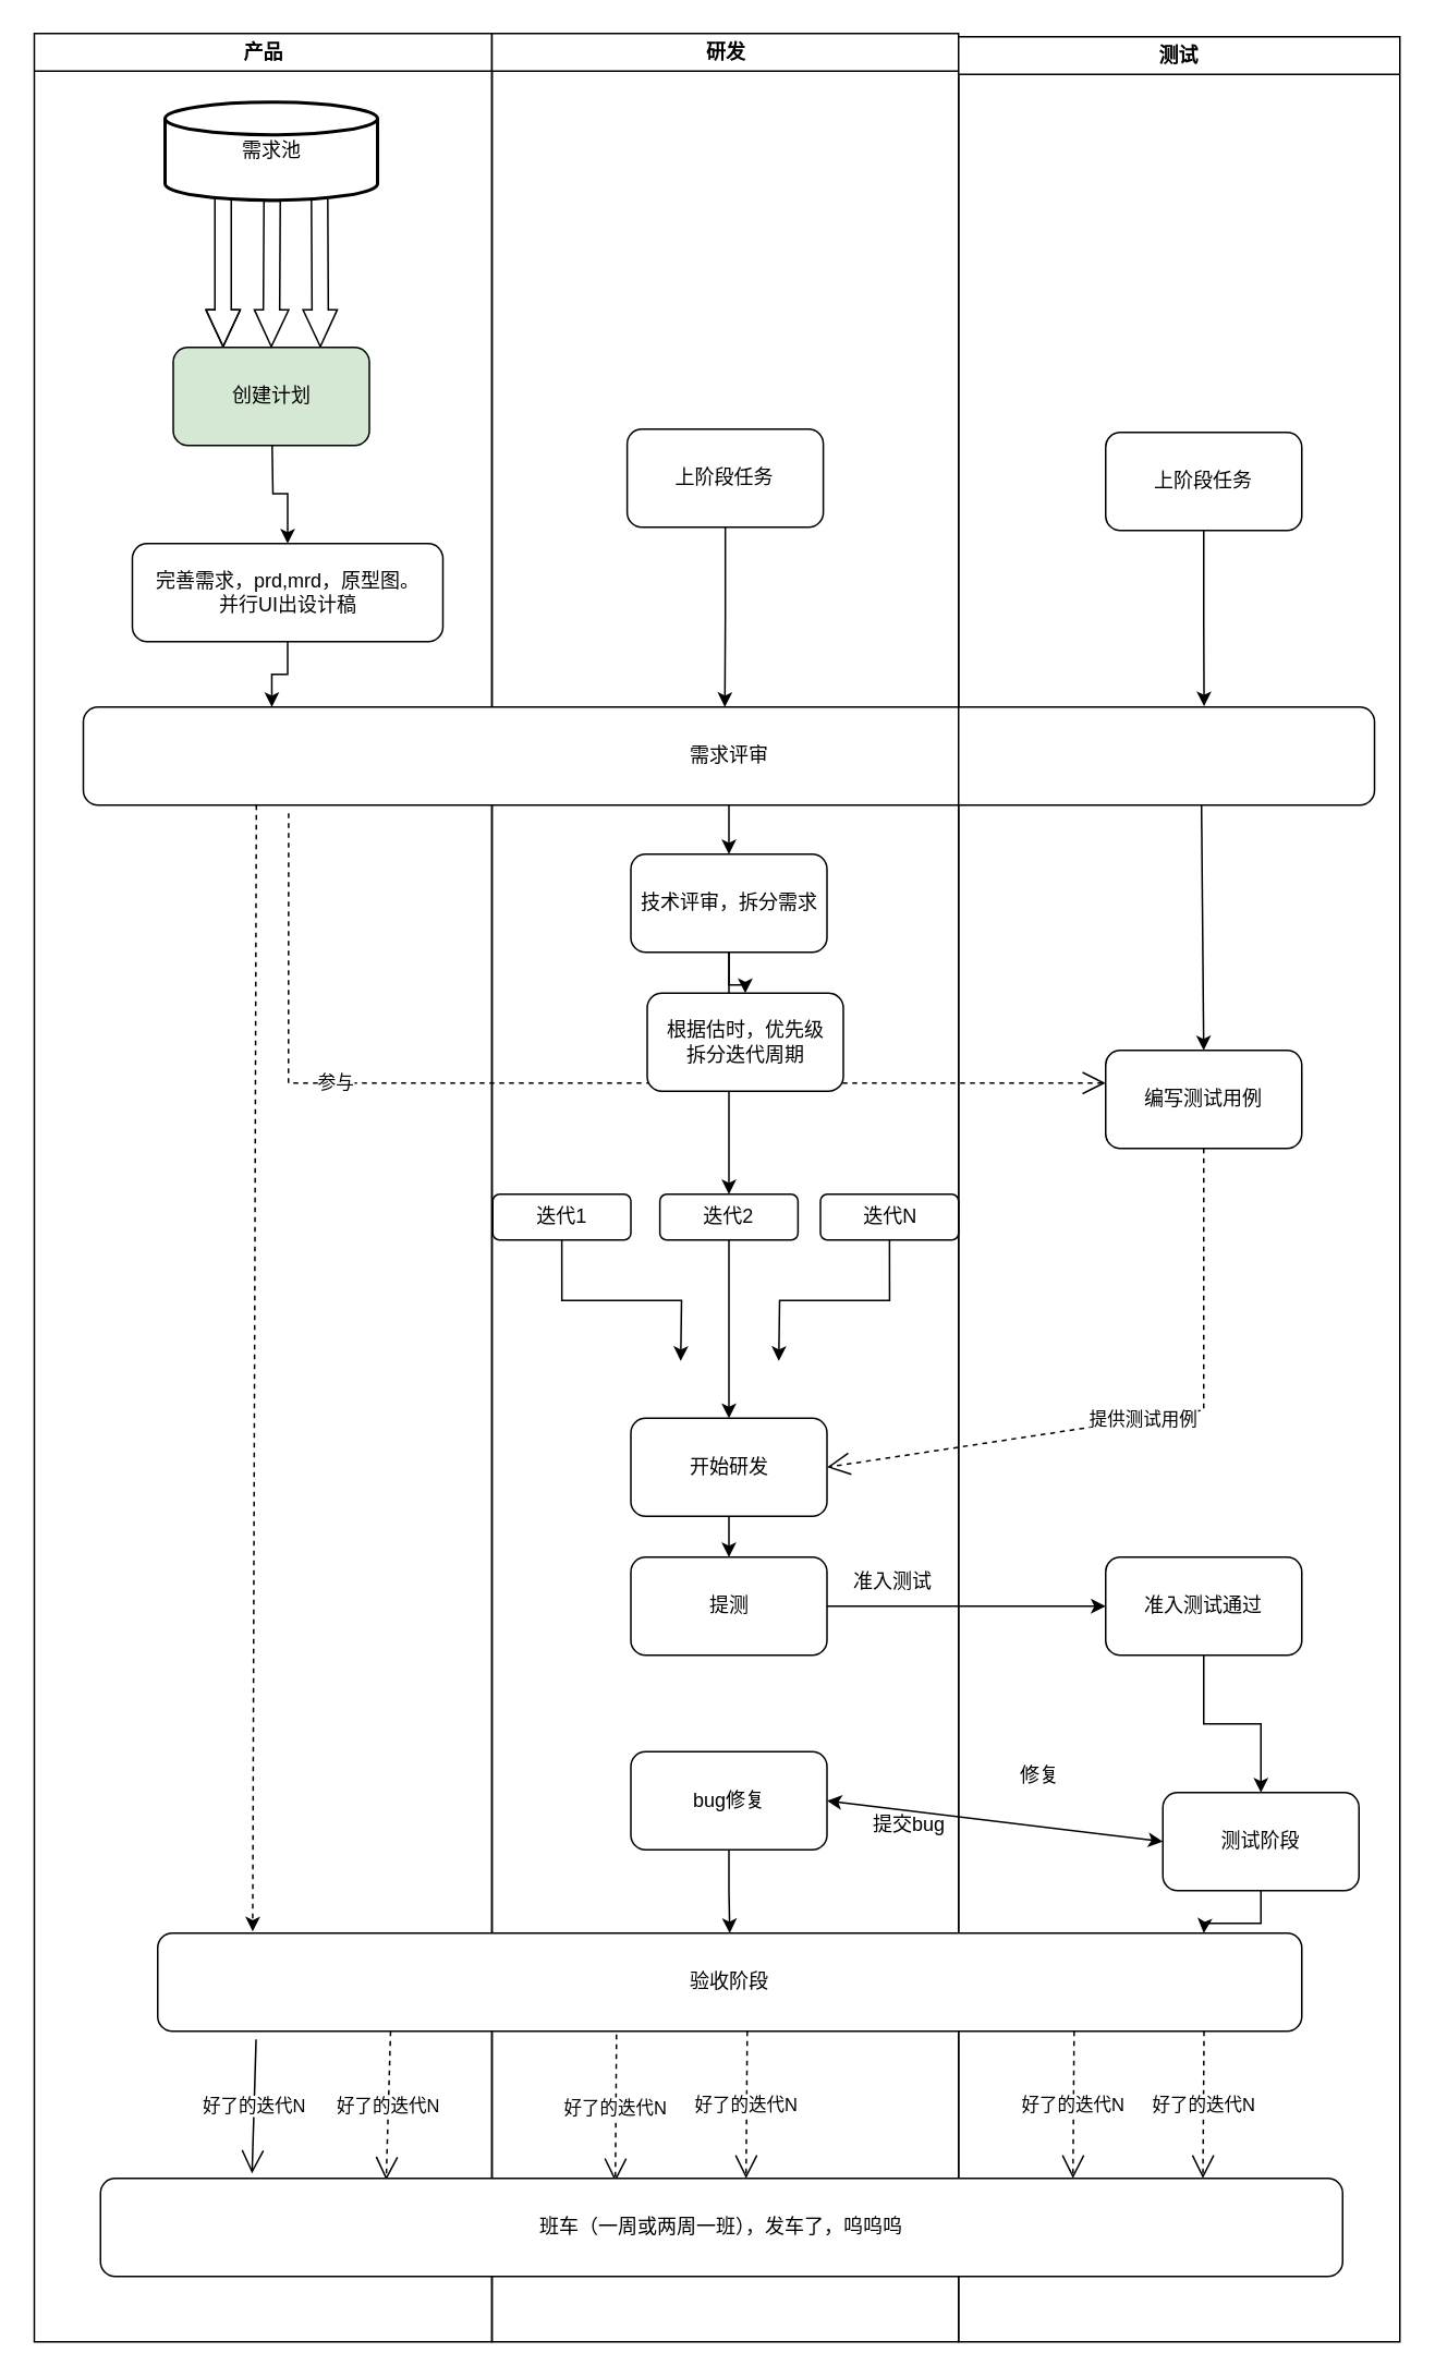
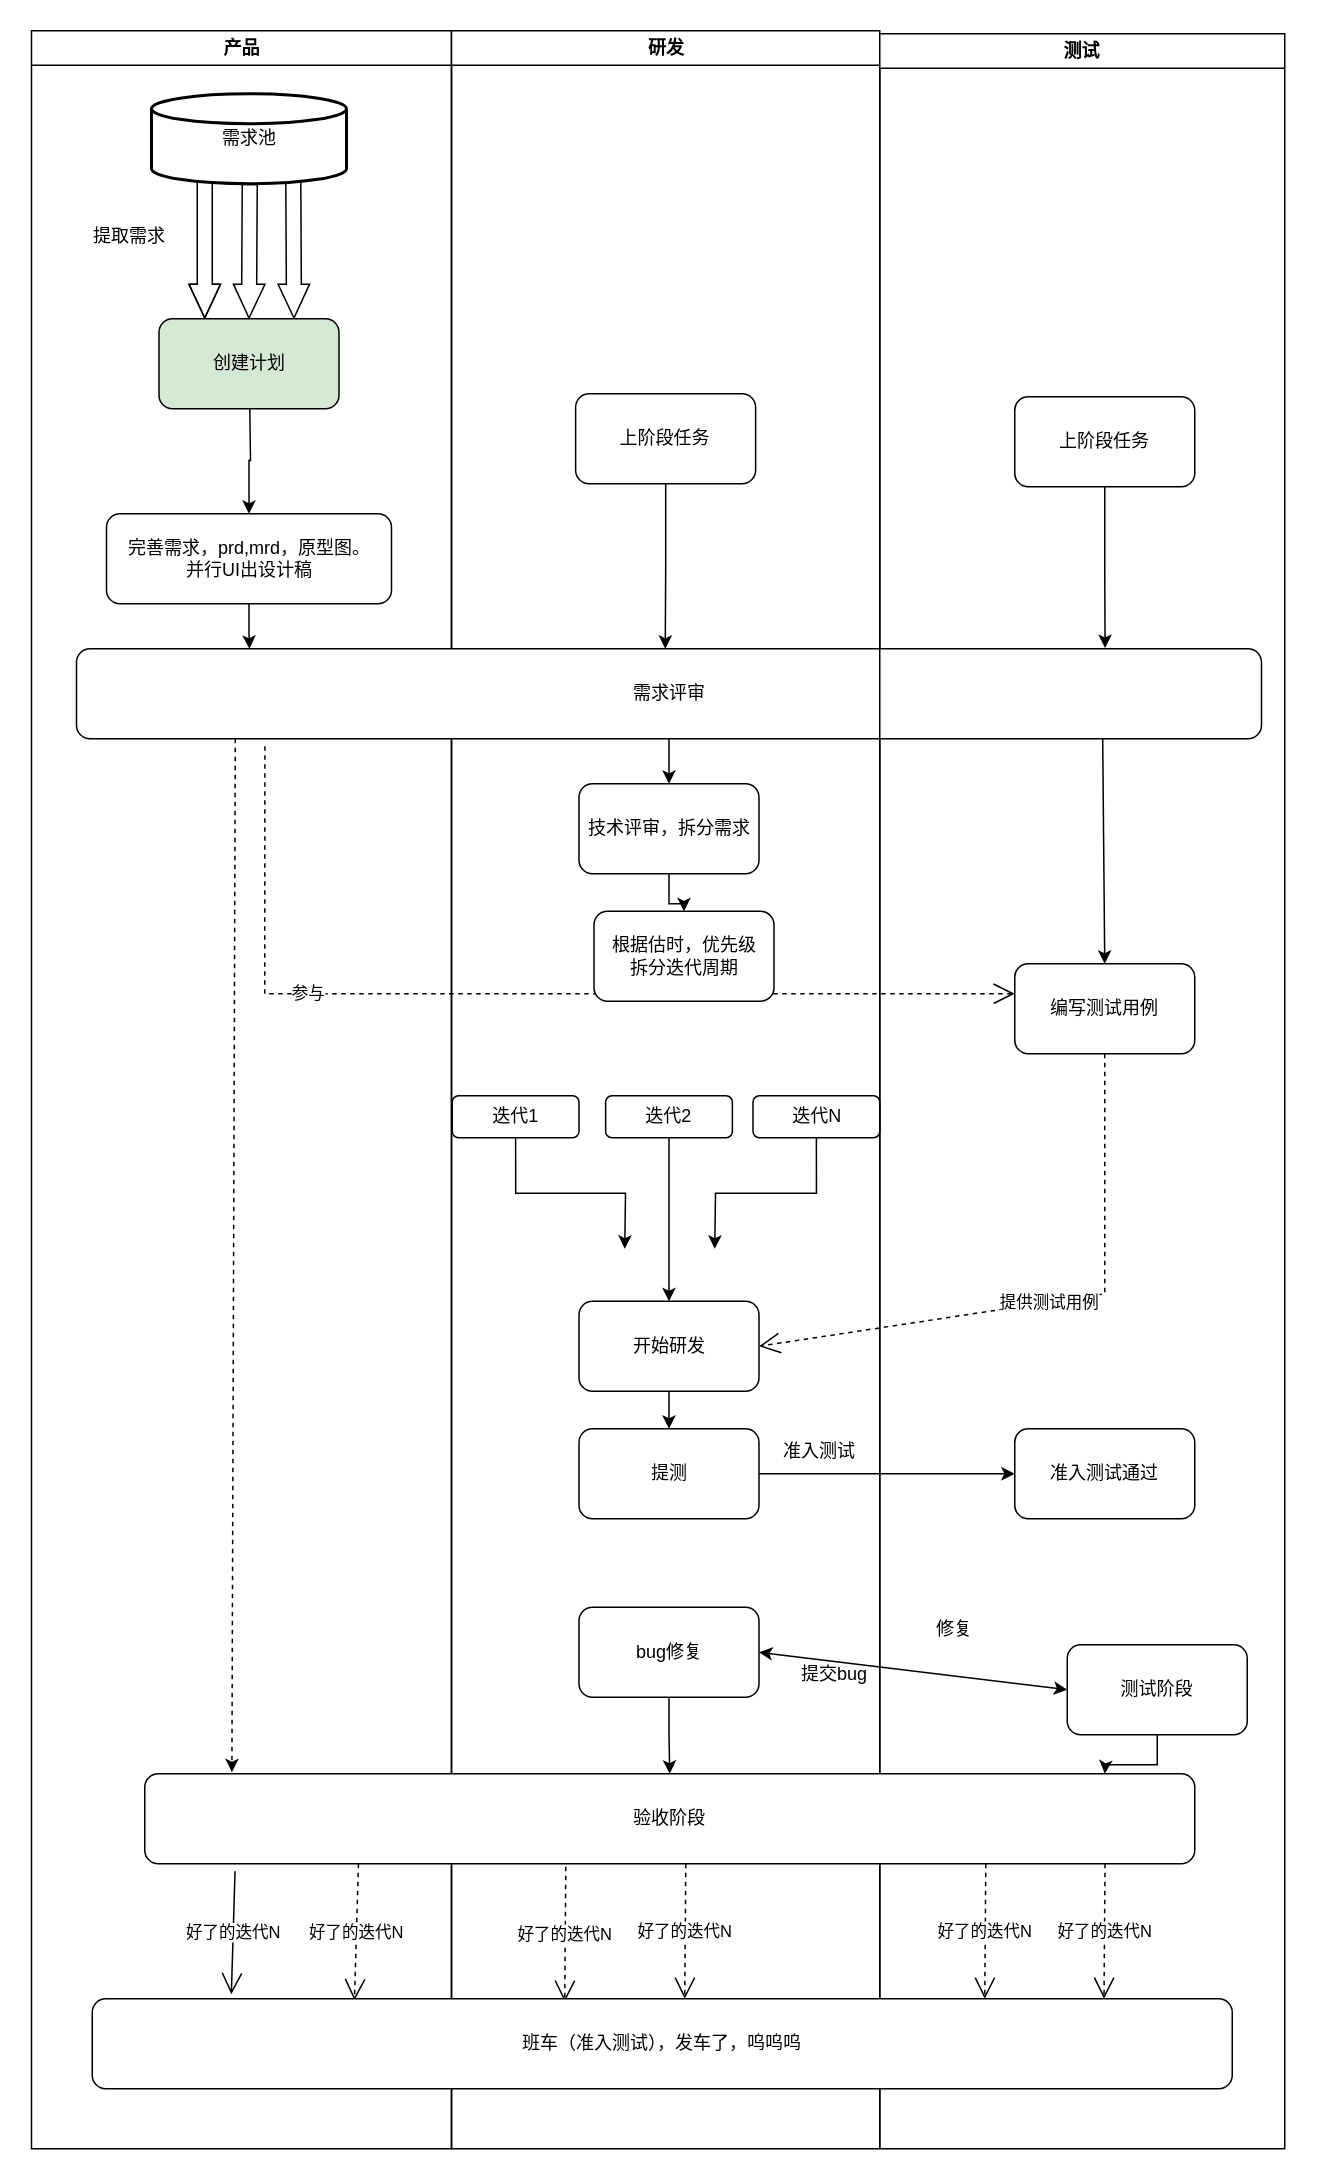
+ <mxCell id="5" value="提取需求&lt;br&gt;" style="text;html=1;strokeColor=none;fillColor=none;align=center;verticalAlign=middle;whiteSpace=wrap;rounded=0;" vertex="1" parent="2"><mxGeometry x="35.5" y="122" width="60" height="30" as="geometry" /></mxCell>
- <mxCell id="7" value="&lt;div class=&quot;okr-block-clipboard&quot;&gt;&lt;/div&gt;&lt;div&gt;&lt;div&gt;&lt;div&gt;完善需求，prd,mrd，原型图。&lt;/div&gt;&lt;div&gt;并行UI出设计稿&lt;/div&gt;&lt;/div&gt;&lt;/div&gt;" style="rounded=1;whiteSpace=wrap;html=1;" vertex="1" parent="2"><mxGeometry x="60" y="312" width="190" height="60" as="geometry" /></mxCell>
+ <mxCell id="7" value="&lt;div class=&quot;okr-block-clipboard&quot;&gt;&lt;/div&gt;&lt;div&gt;&lt;div&gt;&lt;div&gt;完善需求，prd,mrd，原型图。&lt;/div&gt;&lt;div&gt;并行UI出设计稿&lt;/div&gt;&lt;/div&gt;&lt;/div&gt;" style="rounded=1;whiteSpace=wrap;html=1;" vertex="1" parent="2"><mxGeometry x="50" y="322" width="190" height="60" as="geometry" /></mxCell>
- <mxCell id="16" value="" style="edgeStyle=orthogonalEdgeStyle;rounded=0;orthogonalLoop=1;jettySize=auto;html=1;entryX=0.5;entryY=0;entryDx=0;entryDy=0;" edge="1" parent="11" source="17" target="26"><mxGeometry relative="1" as="geometry"><mxPoint x="145" y="676" as="targetPoint" /></mxGeometry></mxCell>
- <mxCell id="40" value="" style="edgeStyle=orthogonalEdgeStyle;rounded=0;orthogonalLoop=1;jettySize=auto;html=1;" edge="1" parent="35" source="38" target="39"><mxGeometry relative="1" as="geometry" /></mxCell>
- <mxCell id="43" value="班车（一周或两周一班），发车了，呜呜呜" style="rounded=1;whiteSpace=wrap;html=1;" vertex="1" parent="35"><mxGeometry x="-525" y="1310" width="760" height="60" as="geometry" /></mxCell>
+ <mxCell id="43" value="班车（准入测试），发车了，呜呜呜" style="rounded=1;whiteSpace=wrap;html=1;" vertex="1" parent="35"><mxGeometry x="-525" y="1310" width="760" height="60" as="geometry" /></mxCell>
